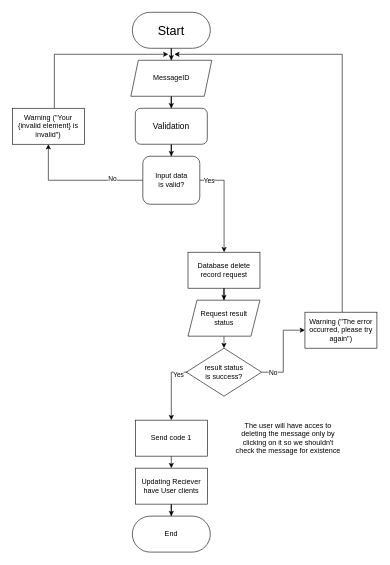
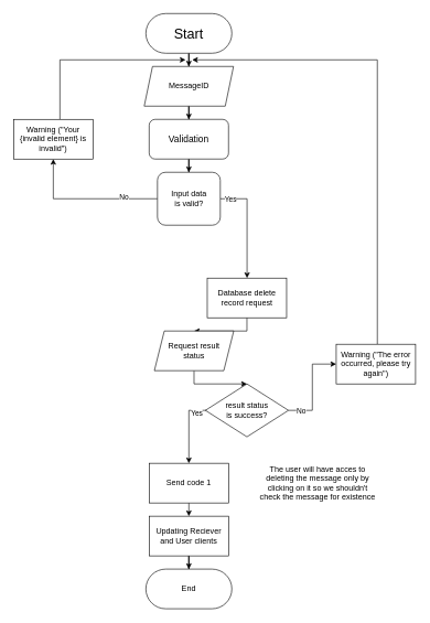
- <mxCell id="18" value="&lt;div&gt;Request result&lt;/div&gt;&lt;div&gt;status&lt;br&gt;&lt;/div&gt;" style="shape=parallelogram;perimeter=parallelogramPerimeter;whiteSpace=wrap;html=1;fixedSize=1;size=15;" vertex="1" parent="1"><mxGeometry x="312.81" y="500" width="120" height="60" as="geometry" /></mxCell>
+ <mxCell id="18" value="&lt;div&gt;Request result&lt;/div&gt;&lt;div&gt;status&lt;br&gt;&lt;/div&gt;" style="shape=parallelogram;perimeter=parallelogramPerimeter;whiteSpace=wrap;html=1;fixedSize=1;size=15;" vertex="1" parent="1"><mxGeometry x="232.81" y="500" width="120" height="60" as="geometry" /></mxCell>
- <mxCell id="29" value="Updating Reciever have User clients " style="whiteSpace=wrap;html=1;" vertex="1" parent="1"><mxGeometry x="225" y="780" width="120" height="60" as="geometry" /></mxCell>
+ <mxCell id="29" value="Updating Reciever and User clients " style="whiteSpace=wrap;html=1;" vertex="1" parent="1"><mxGeometry x="225" y="780" width="120" height="60" as="geometry" /></mxCell>
